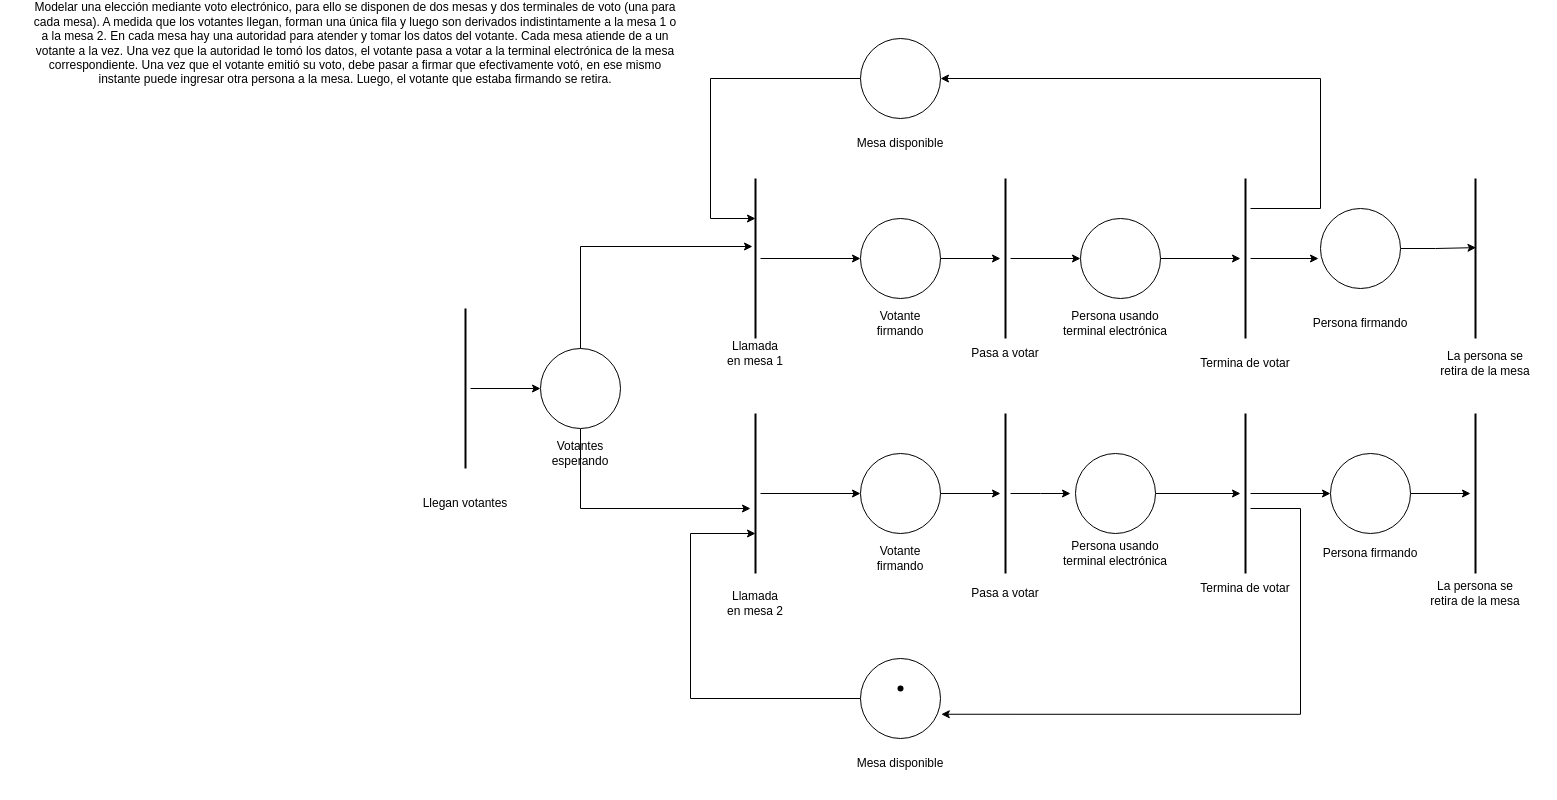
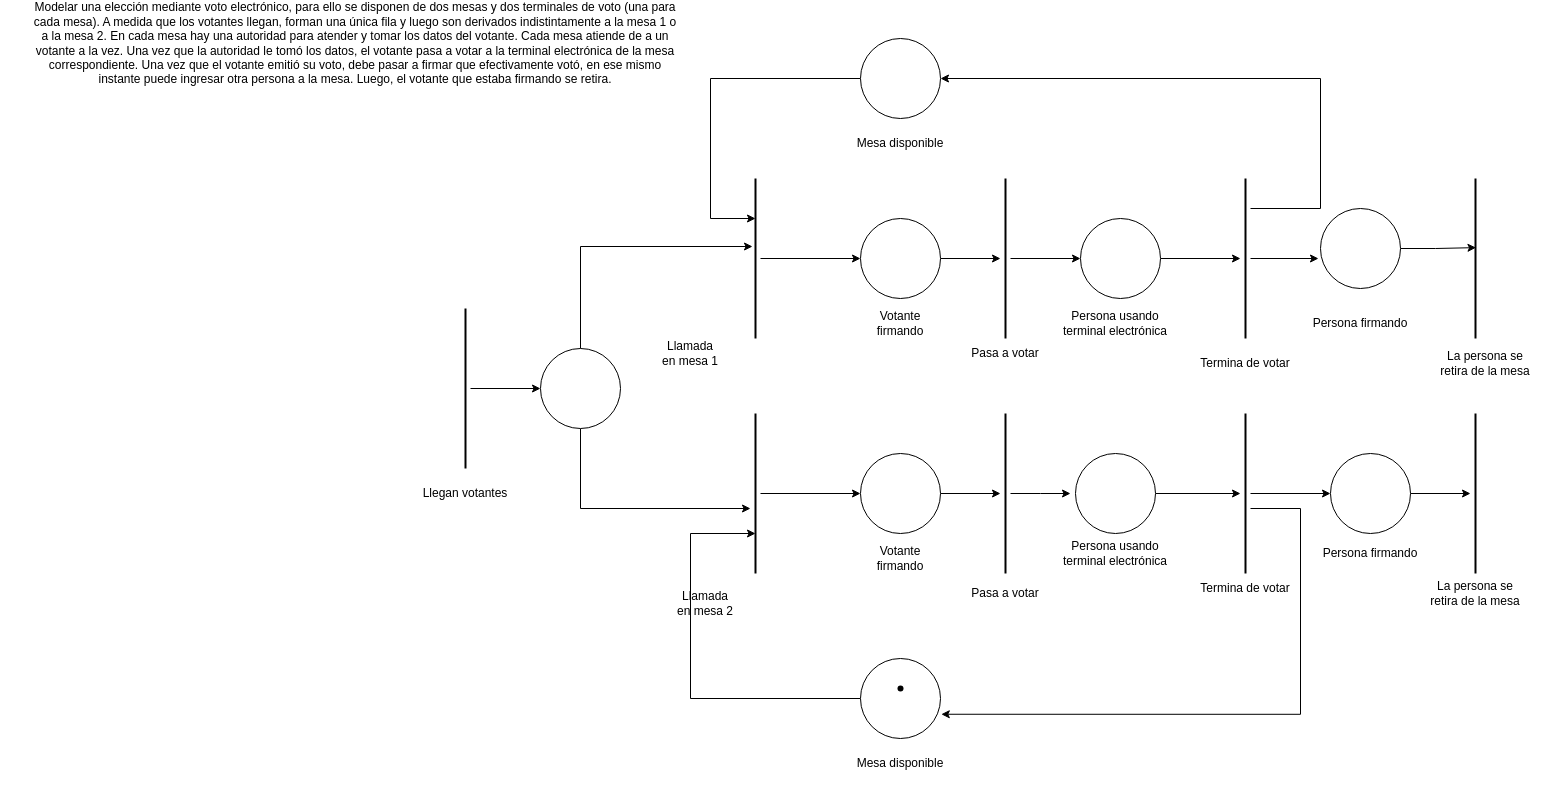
- <mxCell id="19" value="Llamada en mesa 1" style="text;html=1;strokeColor=none;fillColor=none;align=center;verticalAlign=middle;whiteSpace=wrap;rounded=0;" parent="1" vertex="1"><mxGeometry x="725" y="330" width="60" height="30" as="geometry" /></mxCell>
+ <mxCell id="19" value="Llamada en mesa 1" style="text;html=1;strokeColor=none;fillColor=none;align=center;verticalAlign=middle;whiteSpace=wrap;rounded=0;" parent="1" vertex="1"><mxGeometry x="660" y="330" width="60" height="30" as="geometry" /></mxCell>
- <mxCell id="9" value="Votantes esperando" style="text;html=1;strokeColor=none;fillColor=none;align=center;verticalAlign=middle;whiteSpace=wrap;rounded=0;" parent="1" vertex="1"><mxGeometry x="530" y="430" width="100" height="30" as="geometry" /></mxCell>
- <mxCell id="8" value="Llegan votantes" style="text;html=1;strokeColor=none;fillColor=none;align=center;verticalAlign=middle;whiteSpace=wrap;rounded=0;" parent="1" vertex="1"><mxGeometry x="415" y="480" width="100" height="30" as="geometry" /></mxCell>
+ <mxCell id="8" value="Llegan votantes" style="text;html=1;strokeColor=none;fillColor=none;align=center;verticalAlign=middle;whiteSpace=wrap;rounded=0;" parent="1" vertex="1"><mxGeometry x="415" y="470" width="100" height="30" as="geometry" /></mxCell>
- <mxCell id="18" value="Llamada en mesa 2" style="text;html=1;strokeColor=none;fillColor=none;align=center;verticalAlign=middle;whiteSpace=wrap;rounded=0;" parent="1" vertex="1"><mxGeometry x="725" y="580" width="60" height="30" as="geometry" /></mxCell>
+ <mxCell id="18" value="Llamada en mesa 2" style="text;html=1;strokeColor=none;fillColor=none;align=center;verticalAlign=middle;whiteSpace=wrap;rounded=0;" parent="1" vertex="1"><mxGeometry x="675" y="580" width="60" height="30" as="geometry" /></mxCell>
